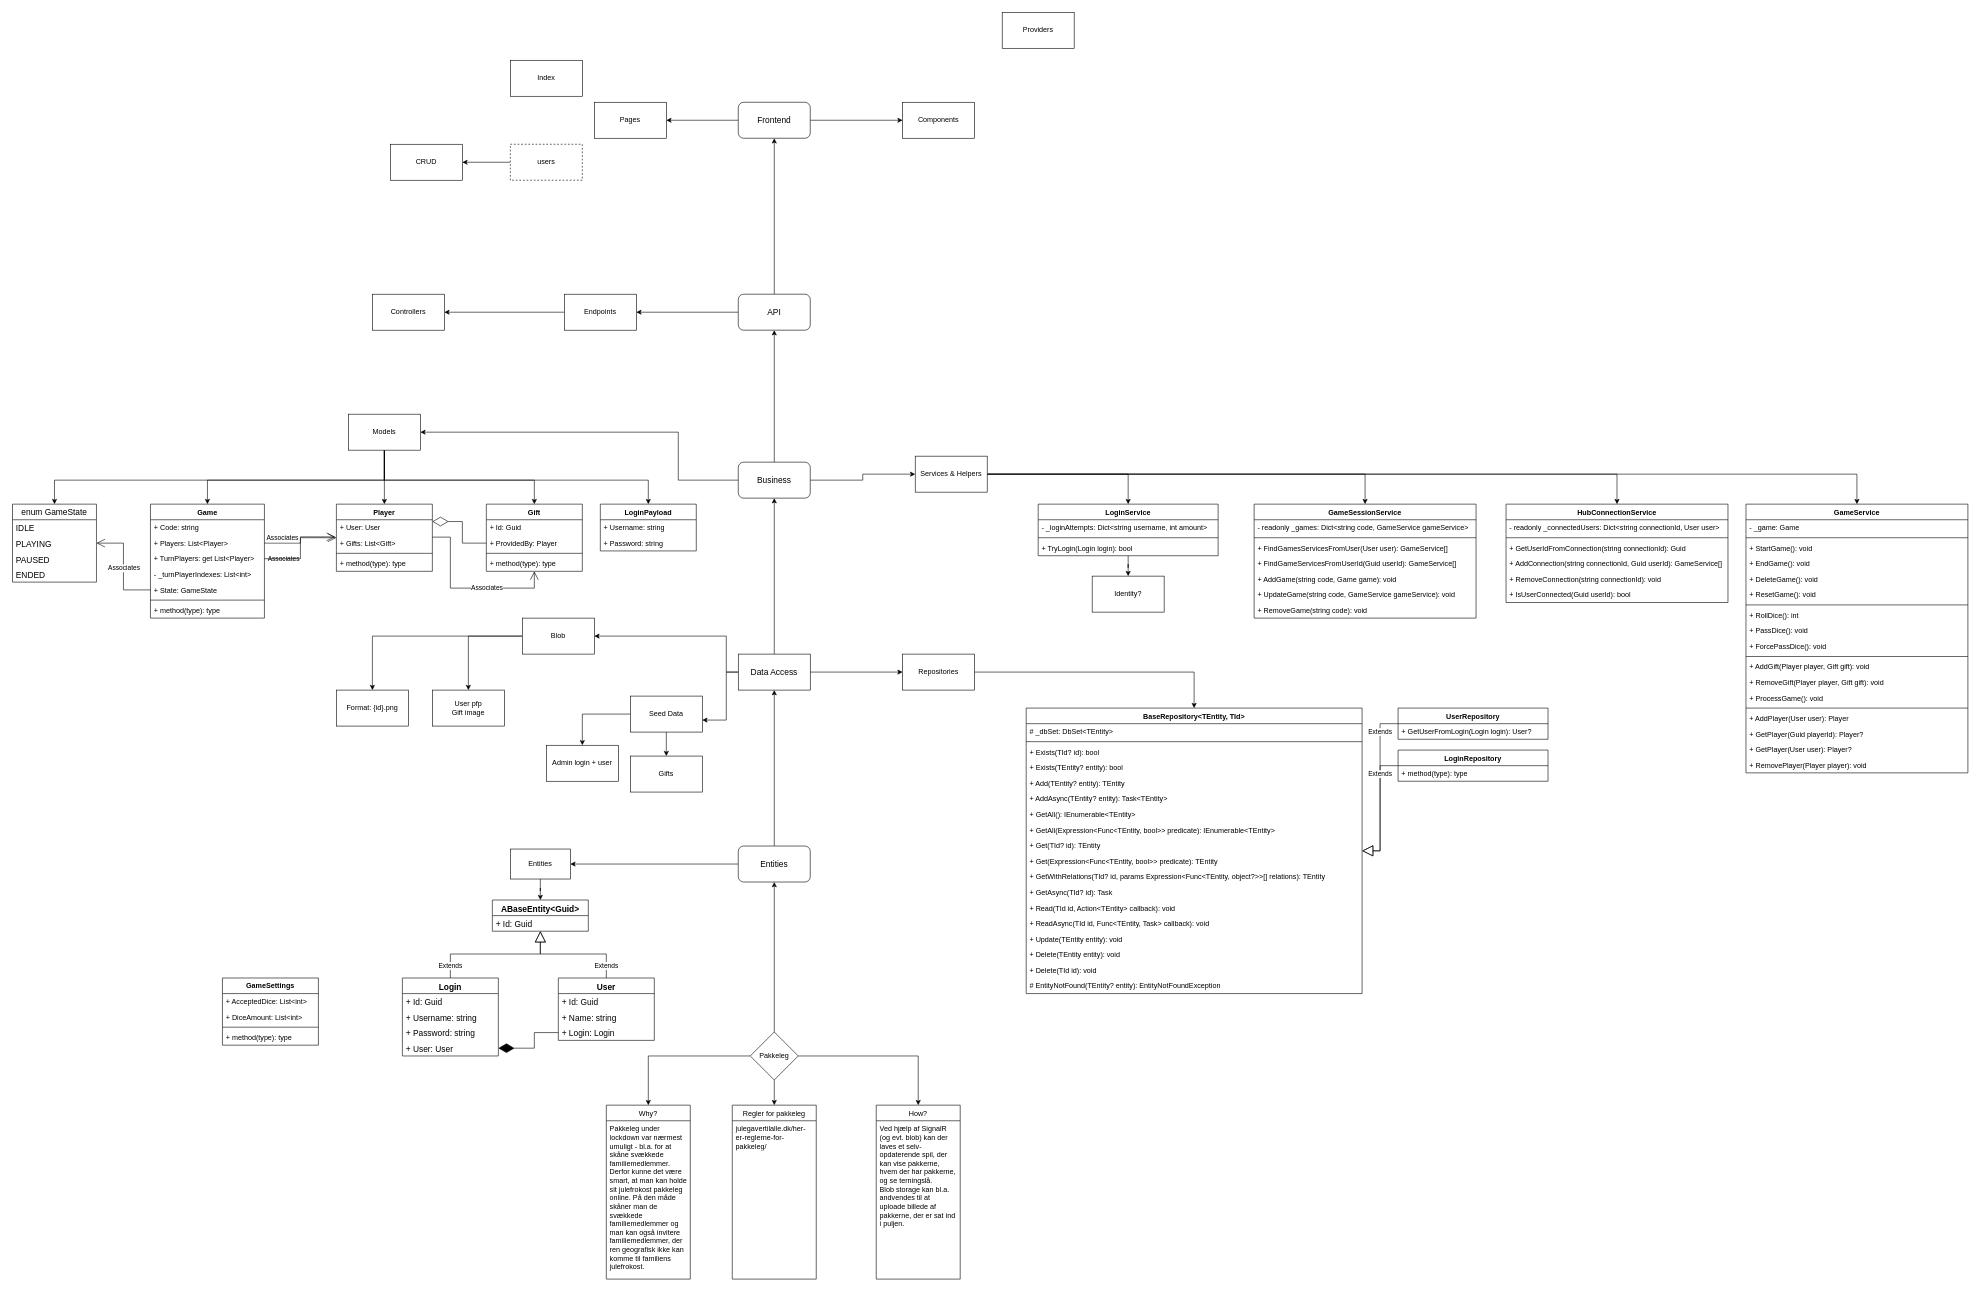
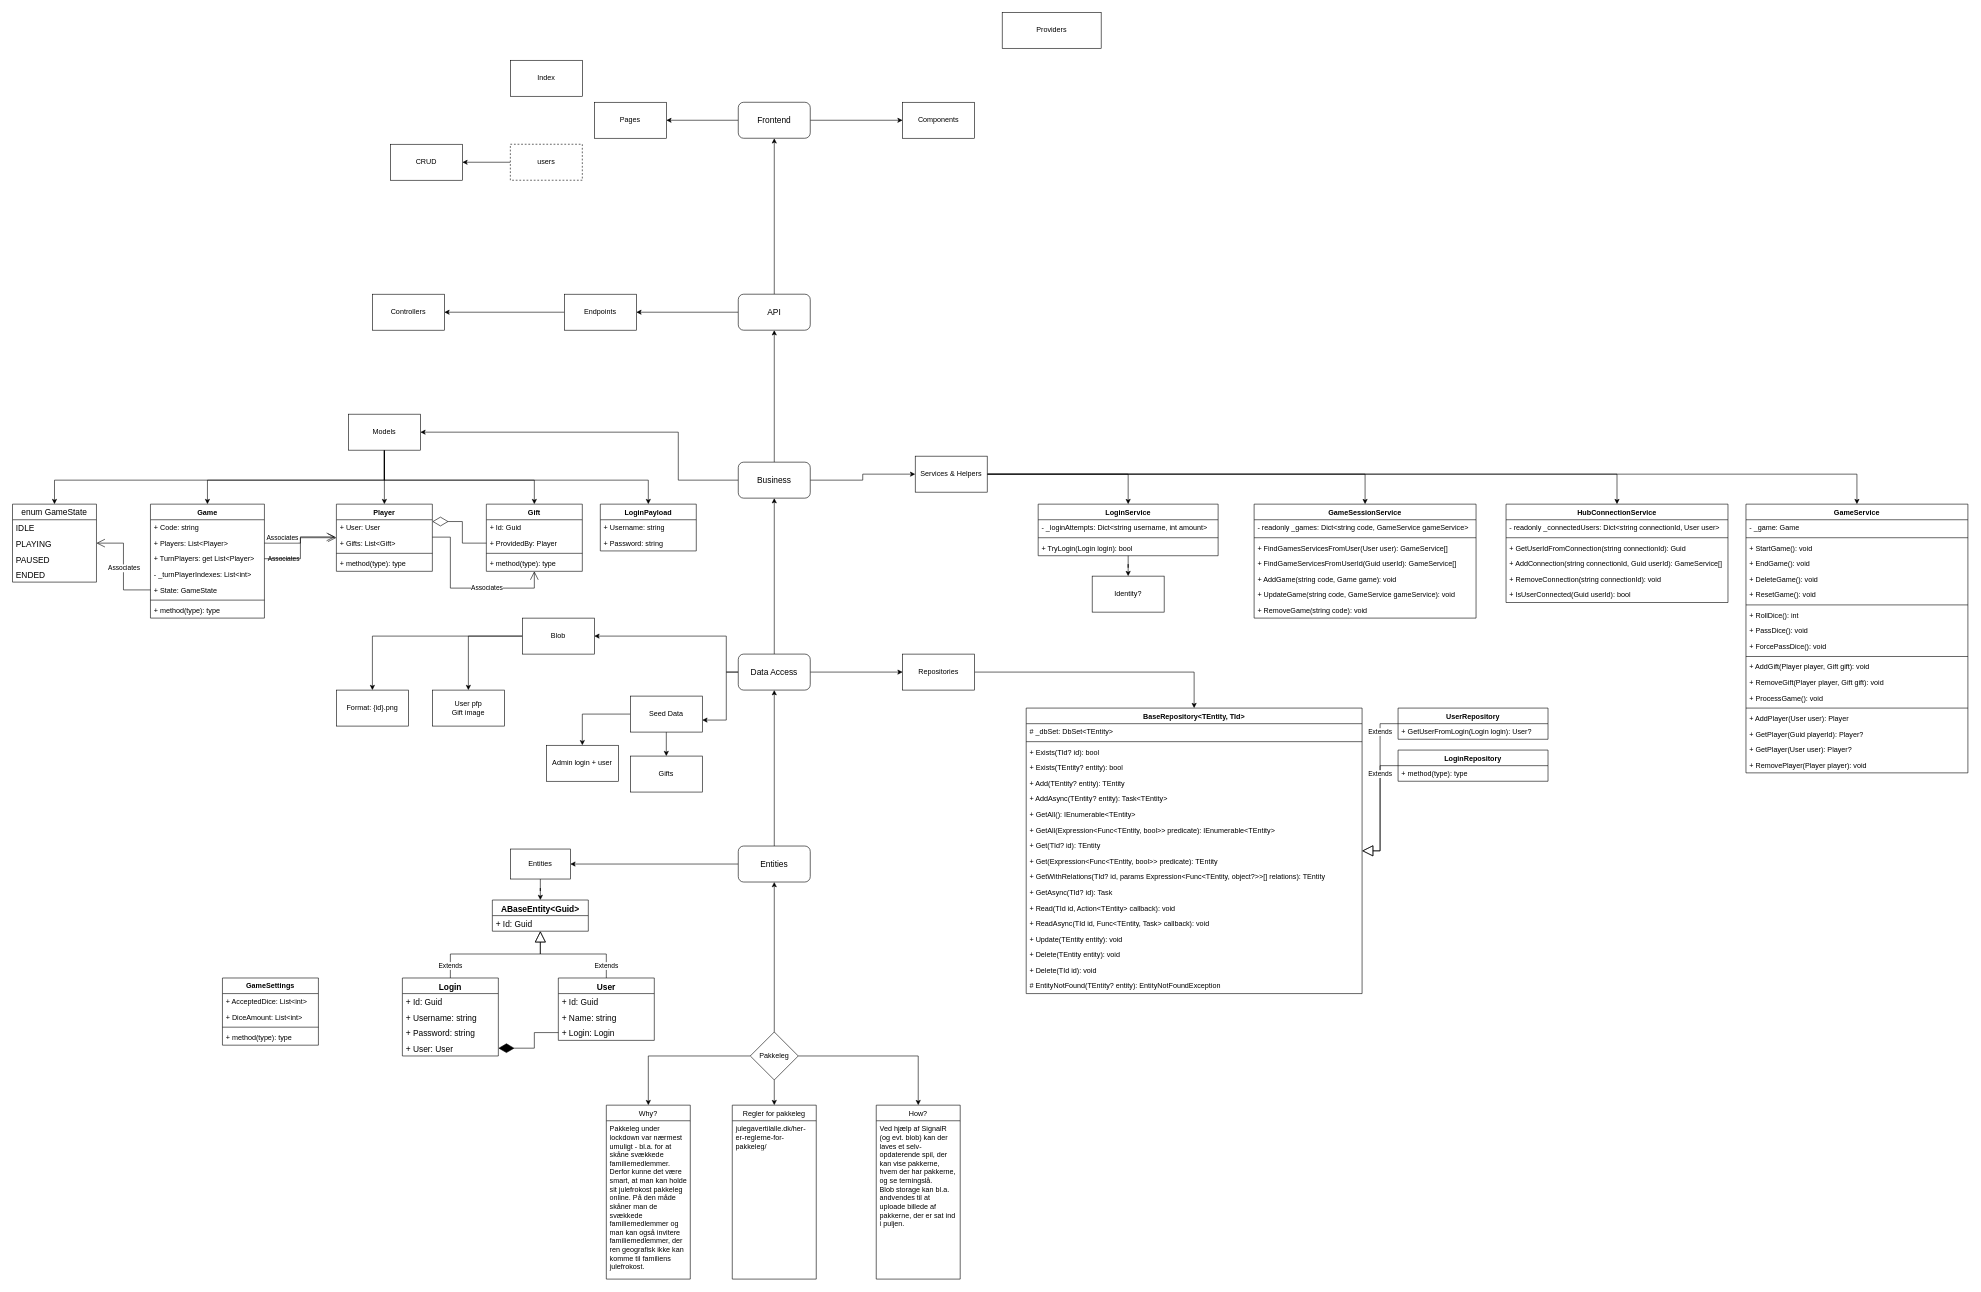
- <mxCell id="73" value="Providers" style="whiteSpace=wrap;html=1;" vertex="1" parent="1"><mxGeometry x="1670" y="20" width="120" height="60" as="geometry" /></mxCell>
+ <mxCell id="73" value="Providers" style="whiteSpace=wrap;html=1;" vertex="1" parent="1"><mxGeometry x="1670" y="20" width="165" height="60" as="geometry" /></mxCell>
- <mxCell id="16" value="Data Access" style="whiteSpace=wrap;html=1;fontSize=14;rounded=0;" vertex="1" parent="1"><mxGeometry x="1230" y="1090" width="120" height="60" as="geometry" /></mxCell>
+ <mxCell id="16" value="Data Access" style="rounded=1;whiteSpace=wrap;html=1;fontSize=14;" vertex="1" parent="1"><mxGeometry x="1230" y="1090" width="120" height="60" as="geometry" /></mxCell>
